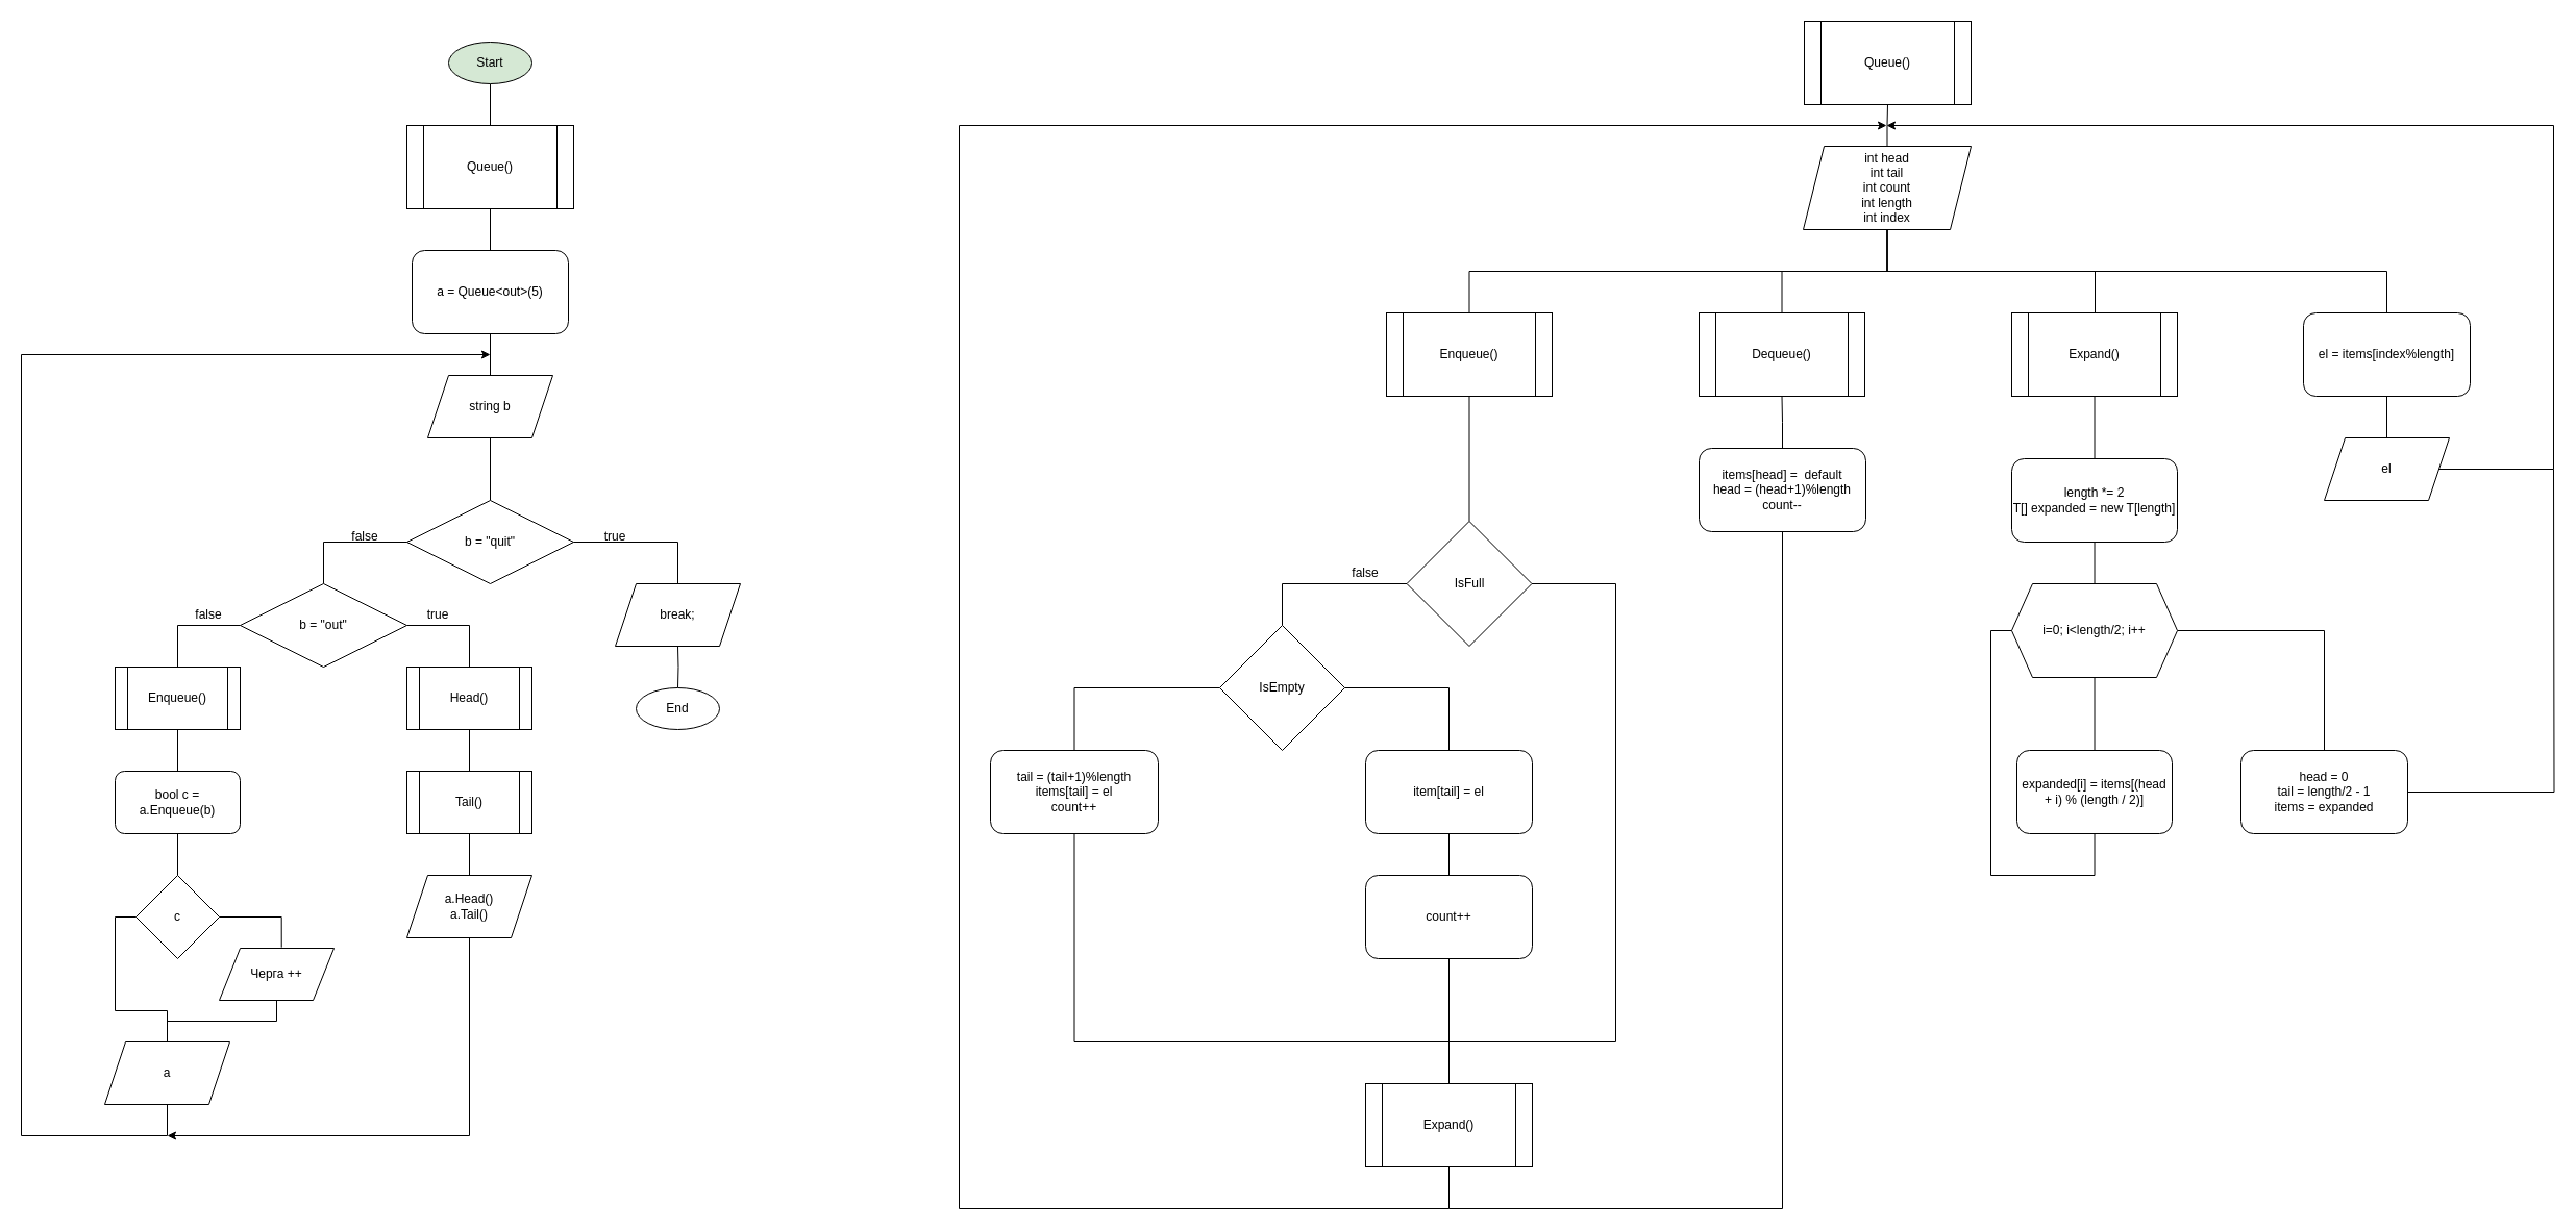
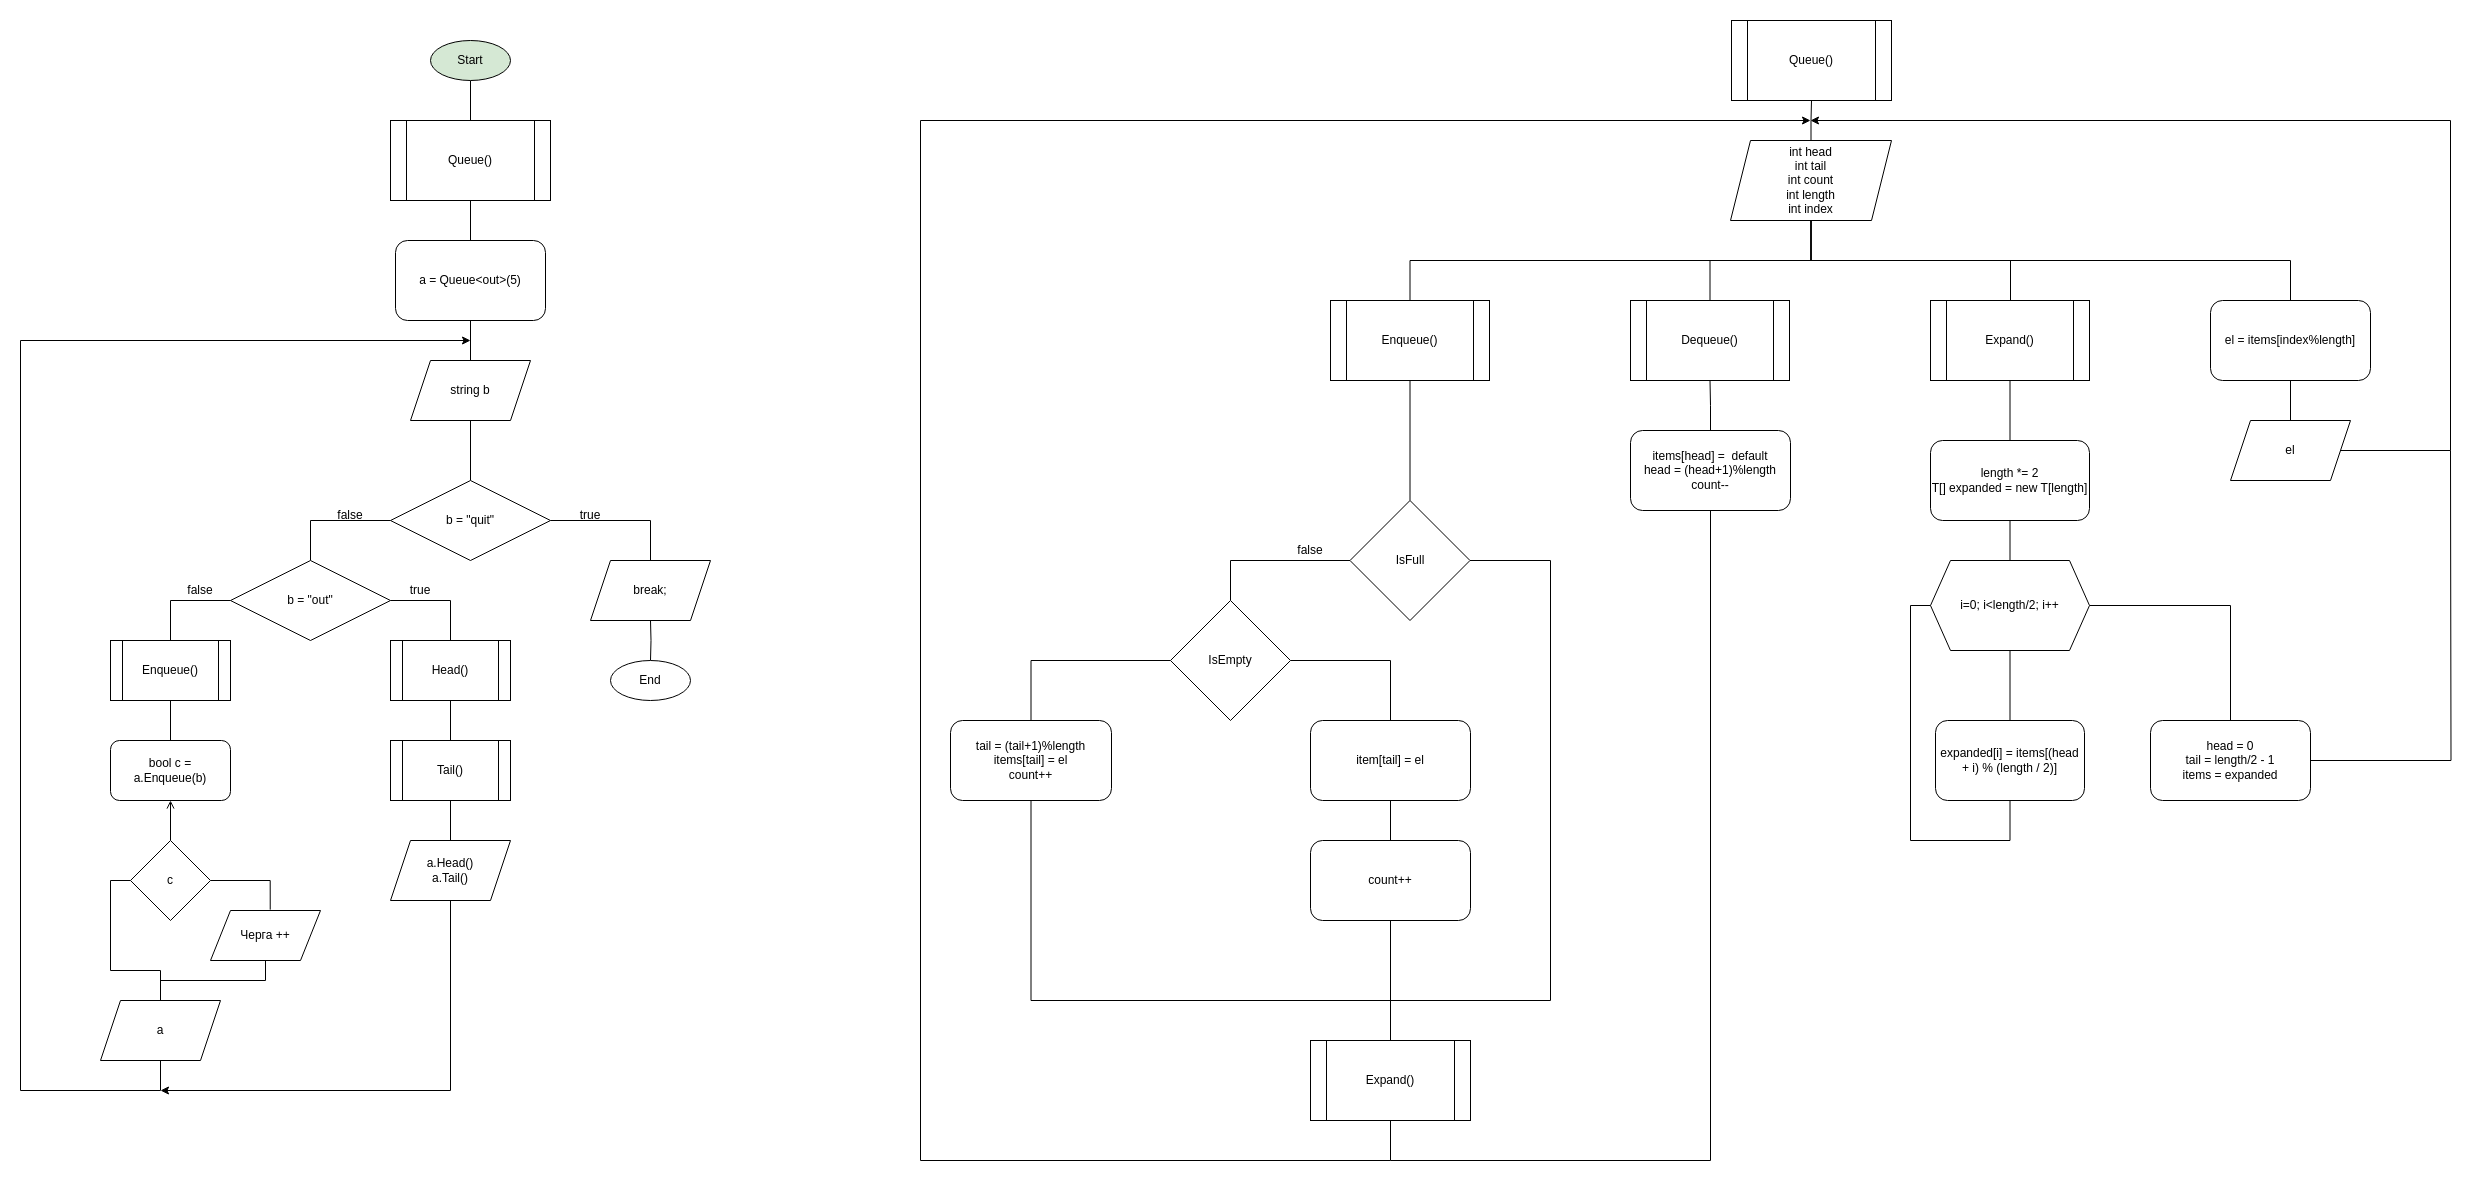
- <mxCell id="29" value="" style="edgeStyle=orthogonalEdgeStyle;rounded=0;orthogonalLoop=1;jettySize=auto;html=1;endArrow=none;endFill=0;" parent="1" source="32" target="28" edge="1"><mxGeometry relative="1" as="geometry" /></mxCell>
+ <mxCell id="29" value="" style="edgeStyle=orthogonalEdgeStyle;rounded=0;orthogonalLoop=1;jettySize=auto;html=1;endArrow=open;endFill=0;" parent="1" source="32" target="28" edge="1"><mxGeometry relative="1" as="geometry" /></mxCell>
